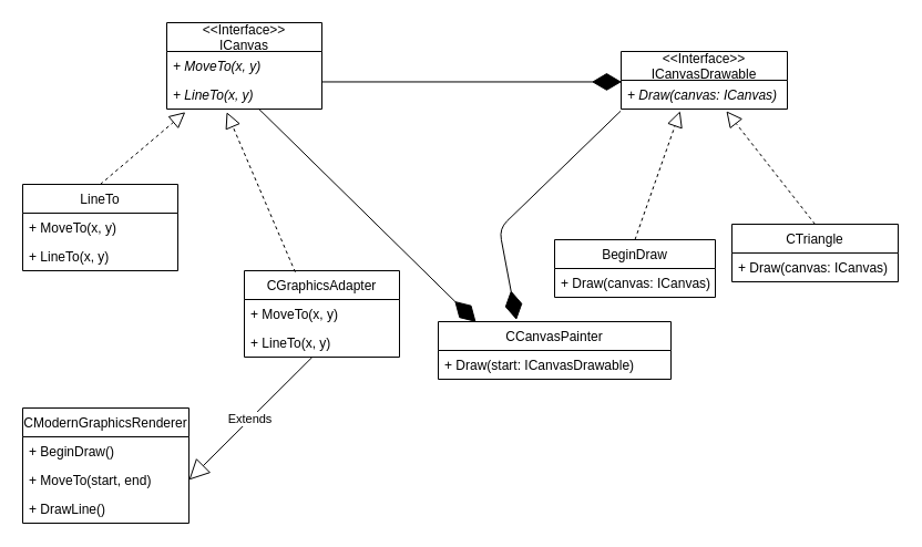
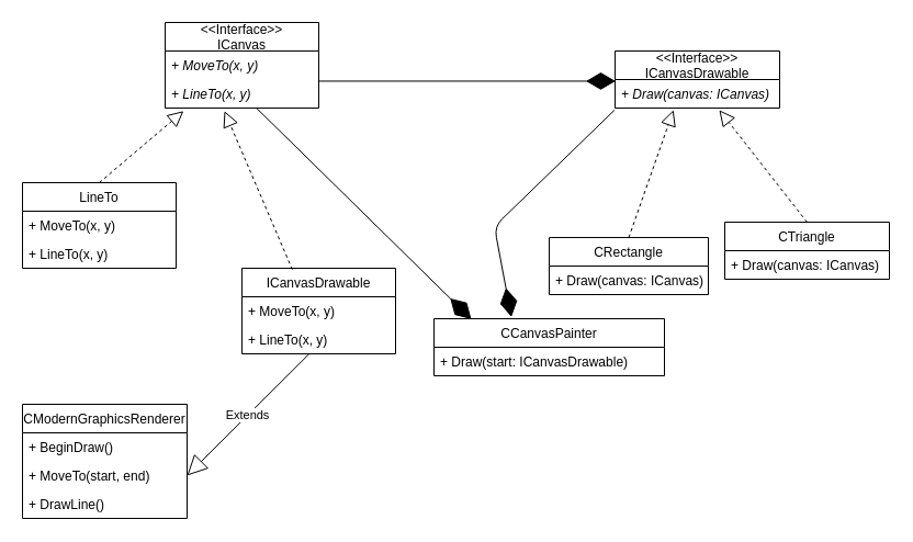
- <mxCell id="11" value="BeginDraw" style="swimlane;fontStyle=0;childLayout=stackLayout;horizontal=1;startSize=26;fillColor=none;horizontalStack=0;resizeParent=1;resizeParentMax=0;resizeLast=0;collapsible=1;marginBottom=0;" vertex="1" parent="1"><mxGeometry x="500" y="216" width="145" height="52" as="geometry" /></mxCell>
+ <mxCell id="11" value="CRectangle" style="swimlane;fontStyle=0;childLayout=stackLayout;horizontal=1;startSize=26;fillColor=none;horizontalStack=0;resizeParent=1;resizeParentMax=0;resizeLast=0;collapsible=1;marginBottom=0;" vertex="1" parent="1"><mxGeometry x="500" y="216" width="145" height="52" as="geometry" /></mxCell>
- <mxCell id="26" value="CGraphicsAdapter" style="swimlane;fontStyle=0;childLayout=stackLayout;horizontal=1;startSize=26;fillColor=none;horizontalStack=0;resizeParent=1;resizeParentMax=0;resizeLast=0;collapsible=1;marginBottom=0;" vertex="1" parent="1"><mxGeometry x="220" y="244" width="140" height="78" as="geometry" /></mxCell>
+ <mxCell id="26" value="ICanvasDrawable" style="swimlane;fontStyle=0;childLayout=stackLayout;horizontal=1;startSize=26;fillColor=none;horizontalStack=0;resizeParent=1;resizeParentMax=0;resizeLast=0;collapsible=1;marginBottom=0;" vertex="1" parent="1"><mxGeometry x="220" y="244" width="140" height="78" as="geometry" /></mxCell>
